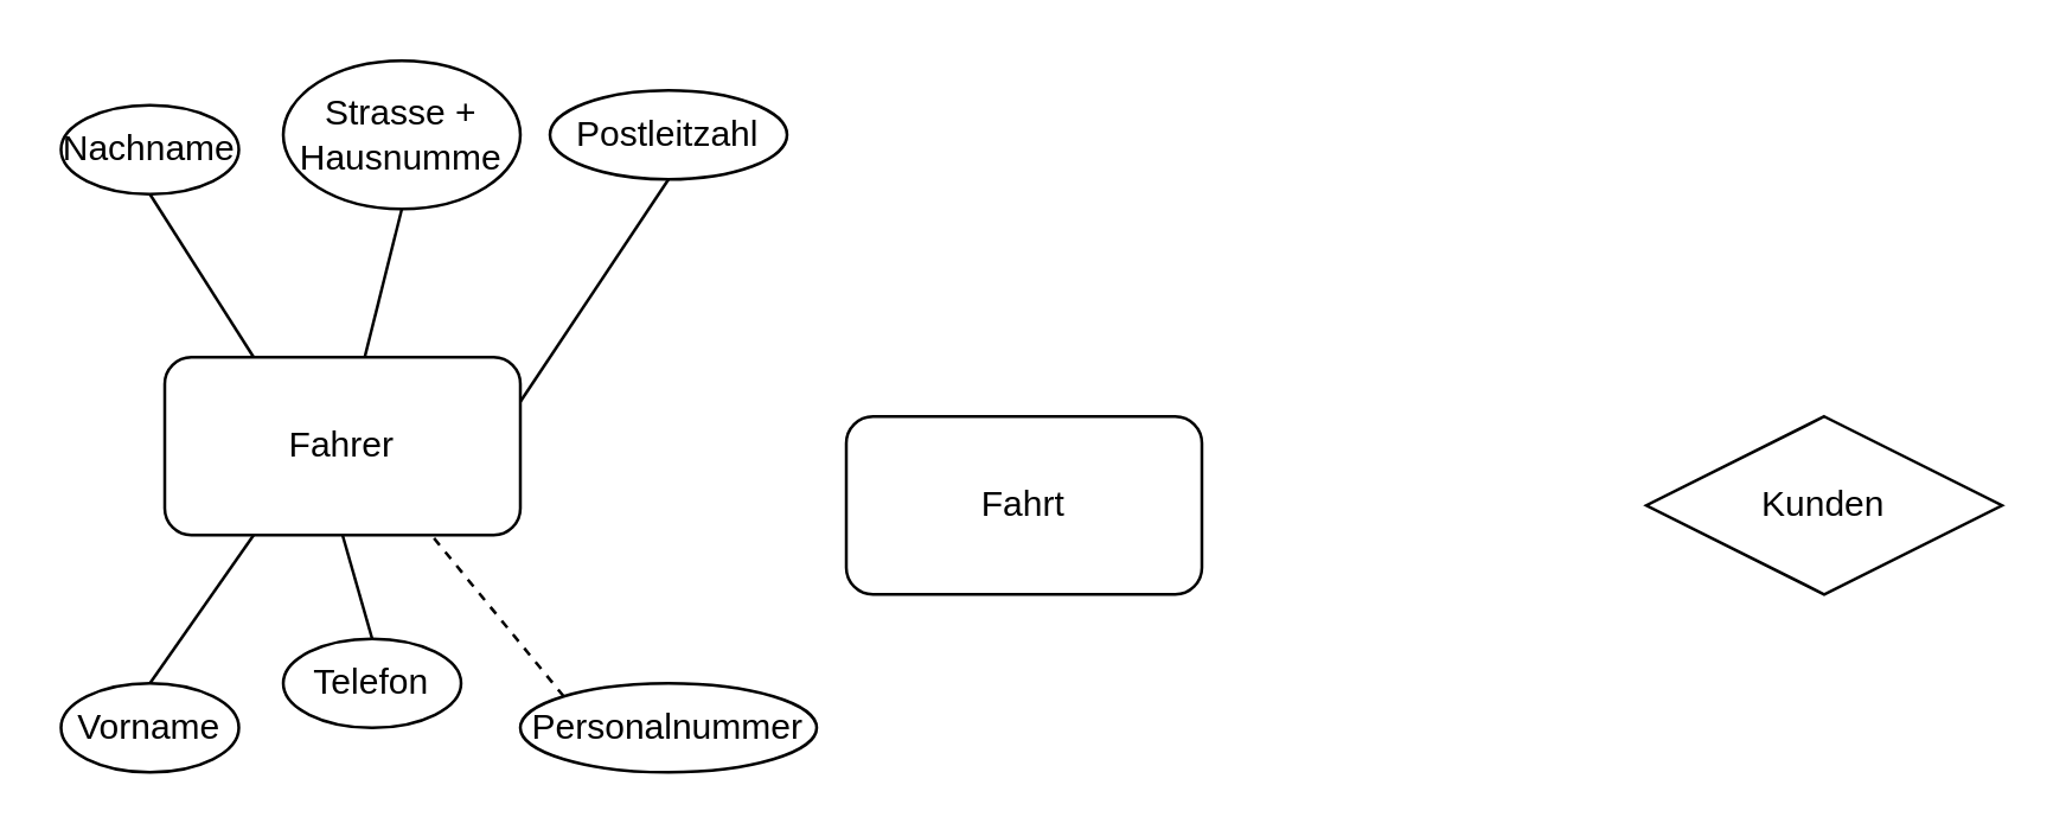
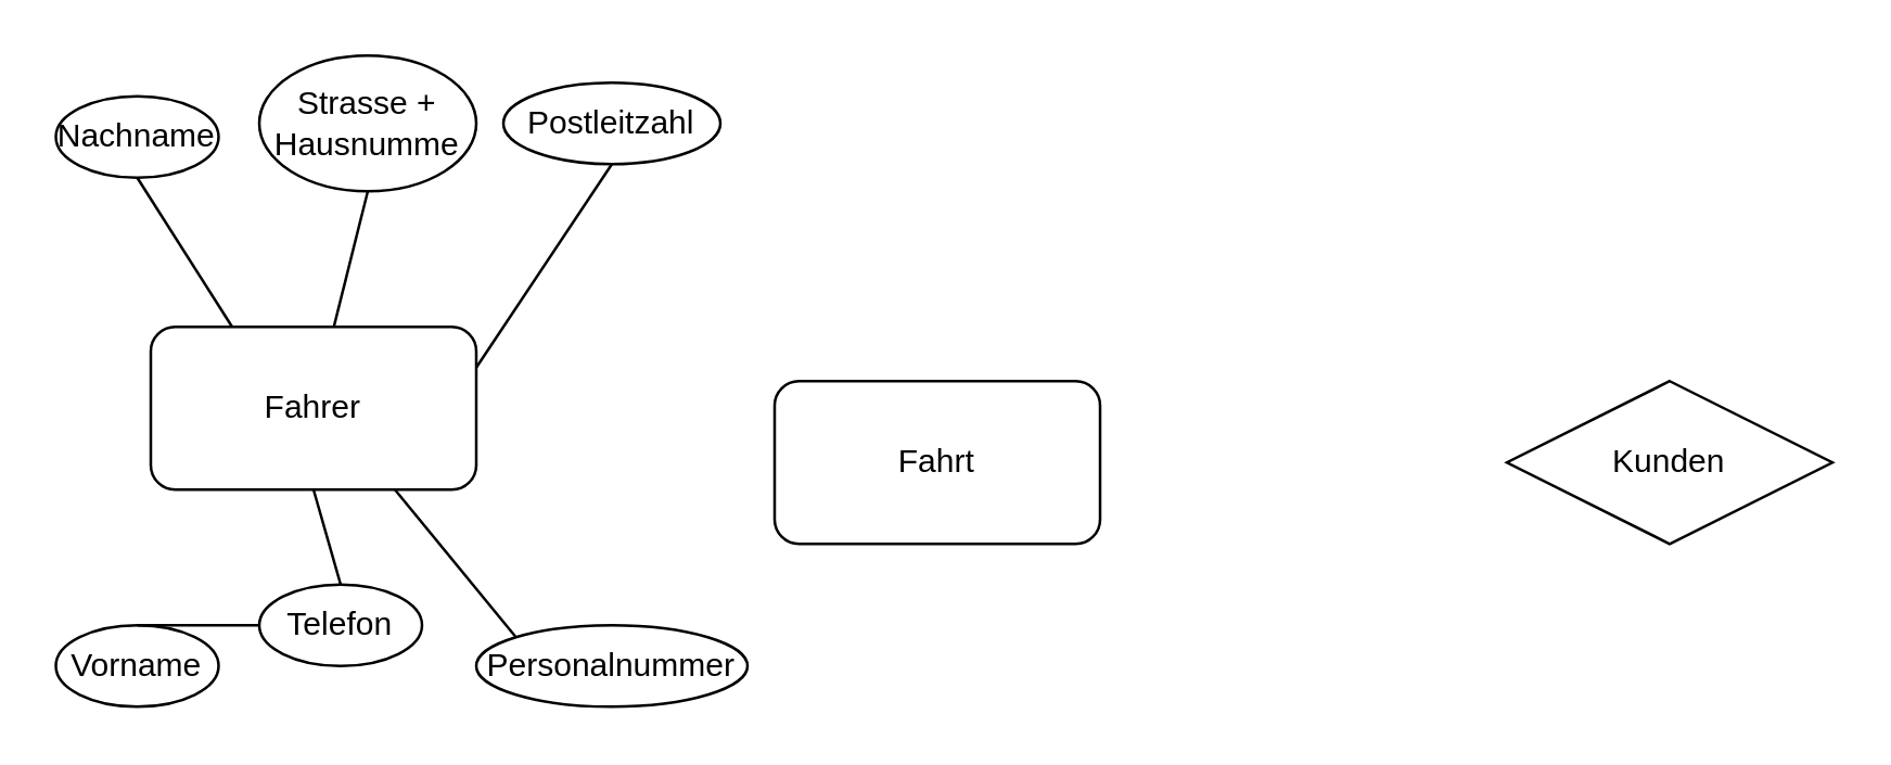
- <mxCell id="13" value="" style="endArrow=none;html=1;rounded=0;exitX=0.5;exitY=0;exitDx=0;exitDy=0;entryX=0.25;entryY=1;entryDx=0;entryDy=0;" edge="1" parent="1" source="8" target="2"><mxGeometry width="50" height="50" relative="1" as="geometry"><mxPoint x="15" y="230" as="sourcePoint" /><mxPoint x="65" y="180" as="targetPoint" /></mxGeometry></mxCell>
+ <mxCell id="13" value="" style="endArrow=none;html=1;rounded=0;exitX=0.5;exitY=0;exitDx=0;exitDy=0;" edge="1" parent="1" source="8" target="7"><mxGeometry width="50" height="50" relative="1" as="geometry"><mxPoint x="15" y="230" as="sourcePoint" /><mxPoint x="65" y="180" as="targetPoint" /></mxGeometry></mxCell>
- <mxCell id="16" value="" style="endArrow=none;html=1;rounded=0;entryX=0.75;entryY=1;entryDx=0;entryDy=0;exitX=0;exitY=0;exitDx=0;exitDy=0;dashed=1;" edge="1" parent="1" source="10" target="2"><mxGeometry width="50" height="50" relative="1" as="geometry"><mxPoint x="195" y="230" as="sourcePoint" /><mxPoint x="245" y="180" as="targetPoint" /></mxGeometry></mxCell>
+ <mxCell id="16" value="" style="endArrow=none;html=1;rounded=0;entryX=0.75;entryY=1;entryDx=0;entryDy=0;exitX=0;exitY=0;exitDx=0;exitDy=0;" edge="1" parent="1" source="10" target="2"><mxGeometry width="50" height="50" relative="1" as="geometry"><mxPoint x="195" y="230" as="sourcePoint" /><mxPoint x="245" y="180" as="targetPoint" /></mxGeometry></mxCell>
